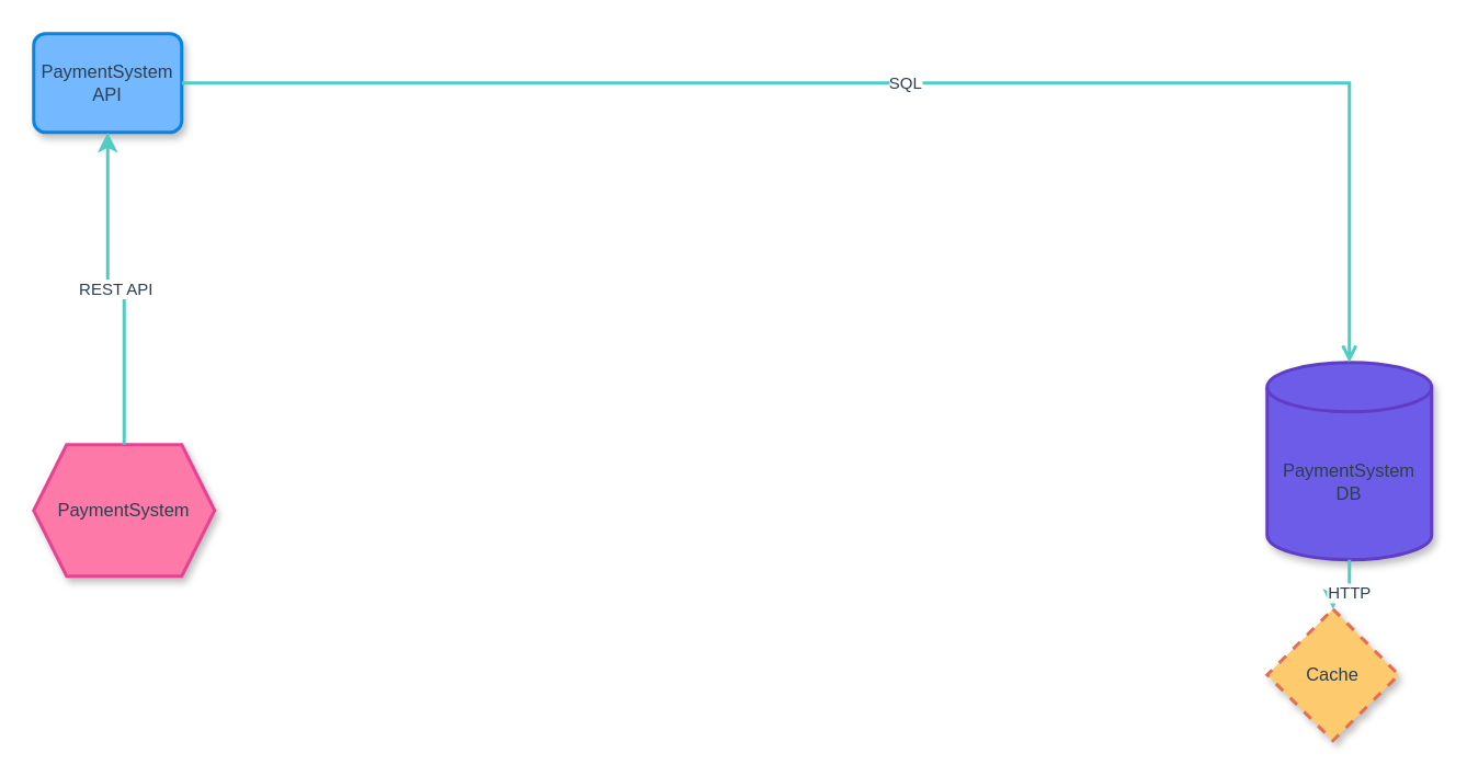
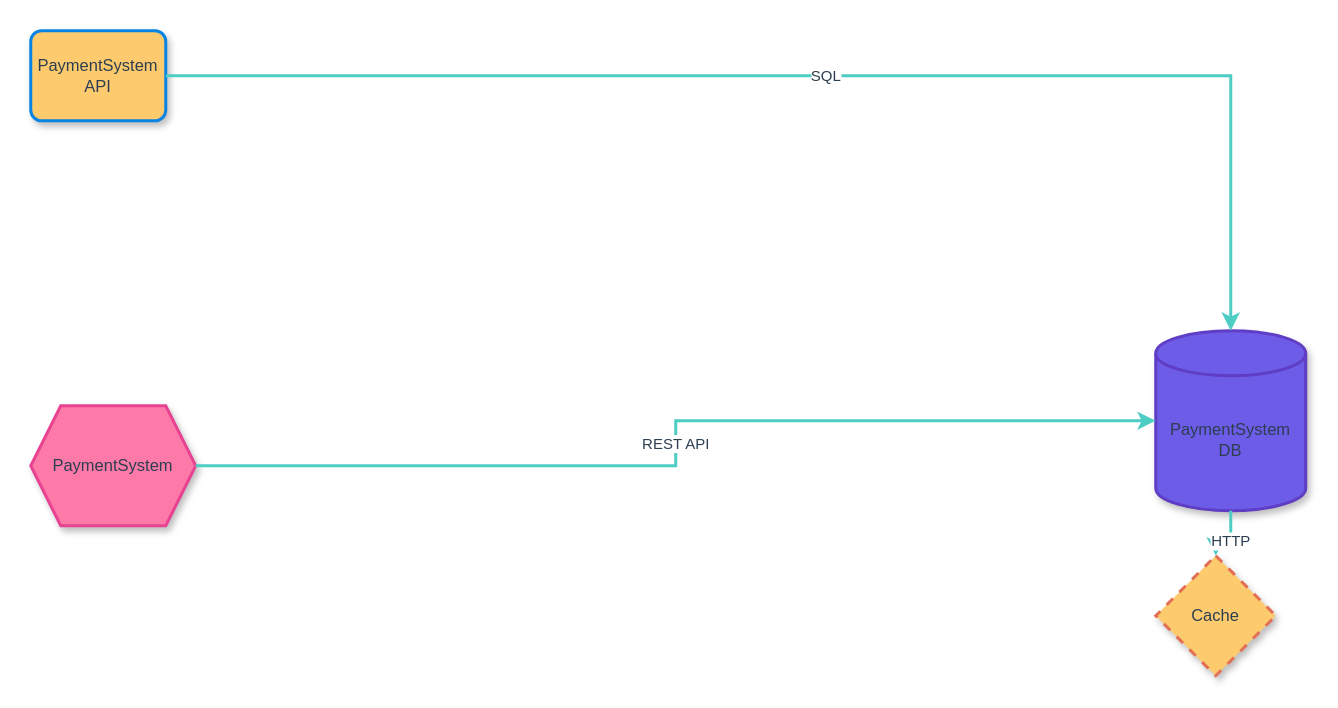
- <mxCell id="3" value="PaymentSystem API" style="whiteSpace=wrap;html=1;fillColor=#74B9FF;strokeColor=#0984e3;strokeWidth=2;rounded=1;arcSize=12;fontSize=11;fontFamily=Helvetica;fontColor=#2c3e50;align=center;verticalAlign=middle;spacing=2;shadow=1;glass=0;" vertex="1" parent="1"><mxGeometry x="20" y="20" width="90" height="60" as="geometry" /></mxCell>
+ <mxCell id="3" value="PaymentSystem API" style="whiteSpace=wrap;html=1;fillColor=#fdcb6e;strokeColor=#0984e3;strokeWidth=2;rounded=1;arcSize=12;fontSize=11;fontFamily=Helvetica;fontColor=#2c3e50;align=center;verticalAlign=middle;spacing=2;shadow=1;glass=0;" vertex="1" parent="1"><mxGeometry x="20" y="20" width="90" height="60" as="geometry" /></mxCell>
- <mxCell id="6" value="REST API" style="edgeStyle=orthogonalEdgeStyle;rounded=0;orthogonalLoop=1;jettySize=auto;html=1;strokeColor=#4ECDC4;strokeWidth=2;endArrow=classic;fontSize=10;fontColor=#2c3e50;" edge="1" parent="1" source="2" target="3"><mxGeometry relative="1" as="geometry" /></mxCell>
+ <mxCell id="6" value="REST API" style="edgeStyle=orthogonalEdgeStyle;rounded=0;orthogonalLoop=1;jettySize=auto;html=1;strokeColor=#4ECDC4;strokeWidth=2;endArrow=classic;fontSize=10;fontColor=#2c3e50;" edge="1" parent="1" source="2" target="4"><mxGeometry relative="1" as="geometry" /></mxCell>
- <mxCell id="7" value="SQL" style="edgeStyle=orthogonalEdgeStyle;rounded=0;orthogonalLoop=1;jettySize=auto;html=1;strokeColor=#4ECDC4;strokeWidth=2;endArrow=open;fontSize=10;fontColor=#2c3e50;" edge="1" parent="1" source="3" target="4"><mxGeometry relative="1" as="geometry" /></mxCell>
+ <mxCell id="7" value="SQL" style="edgeStyle=orthogonalEdgeStyle;rounded=0;orthogonalLoop=1;jettySize=auto;html=1;strokeColor=#4ECDC4;strokeWidth=2;endArrow=classic;fontSize=10;fontColor=#2c3e50;" edge="1" parent="1" source="3" target="4"><mxGeometry relative="1" as="geometry" /></mxCell>
